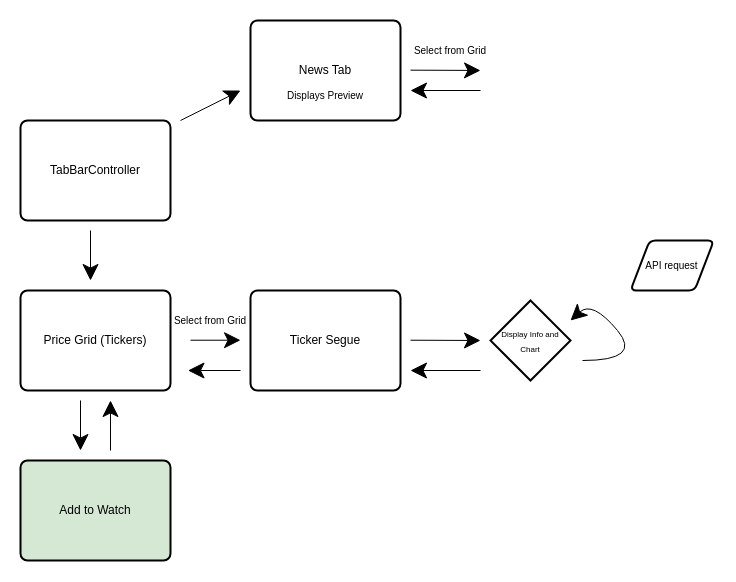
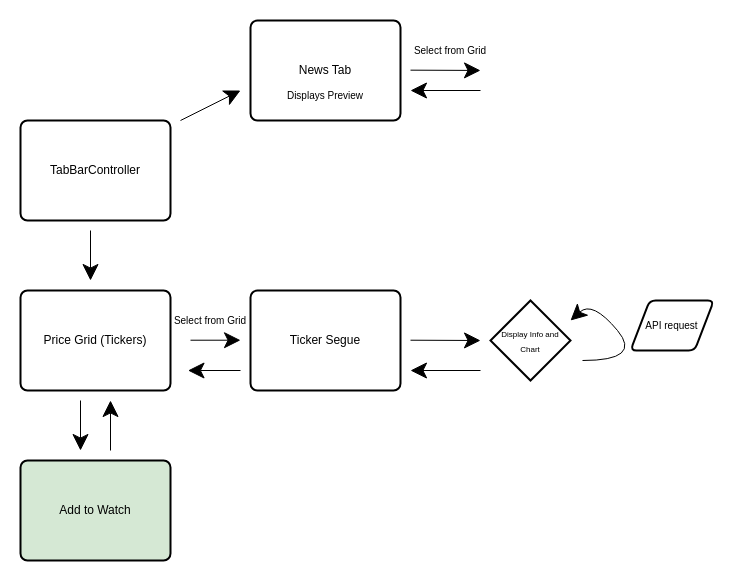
- <mxCell id="10" value="&lt;font style=&quot;font-size: 10px&quot;&gt;API request&lt;/font&gt;" style="shape=parallelogram;html=1;strokeWidth=2;perimeter=parallelogramPerimeter;whiteSpace=wrap;rounded=1;arcSize=12;size=0.23;hachureGap=4;pointerEvents=0;" parent="1" vertex="1"><mxGeometry x="630" y="240" width="83.33" height="50" as="geometry" /></mxCell>
+ <mxCell id="10" value="&lt;font style=&quot;font-size: 10px&quot;&gt;API request&lt;/font&gt;" style="shape=parallelogram;html=1;strokeWidth=2;perimeter=parallelogramPerimeter;whiteSpace=wrap;rounded=1;arcSize=12;size=0.23;hachureGap=4;pointerEvents=0;" parent="1" vertex="1"><mxGeometry x="630" y="300" width="83.33" height="50" as="geometry" /></mxCell>
